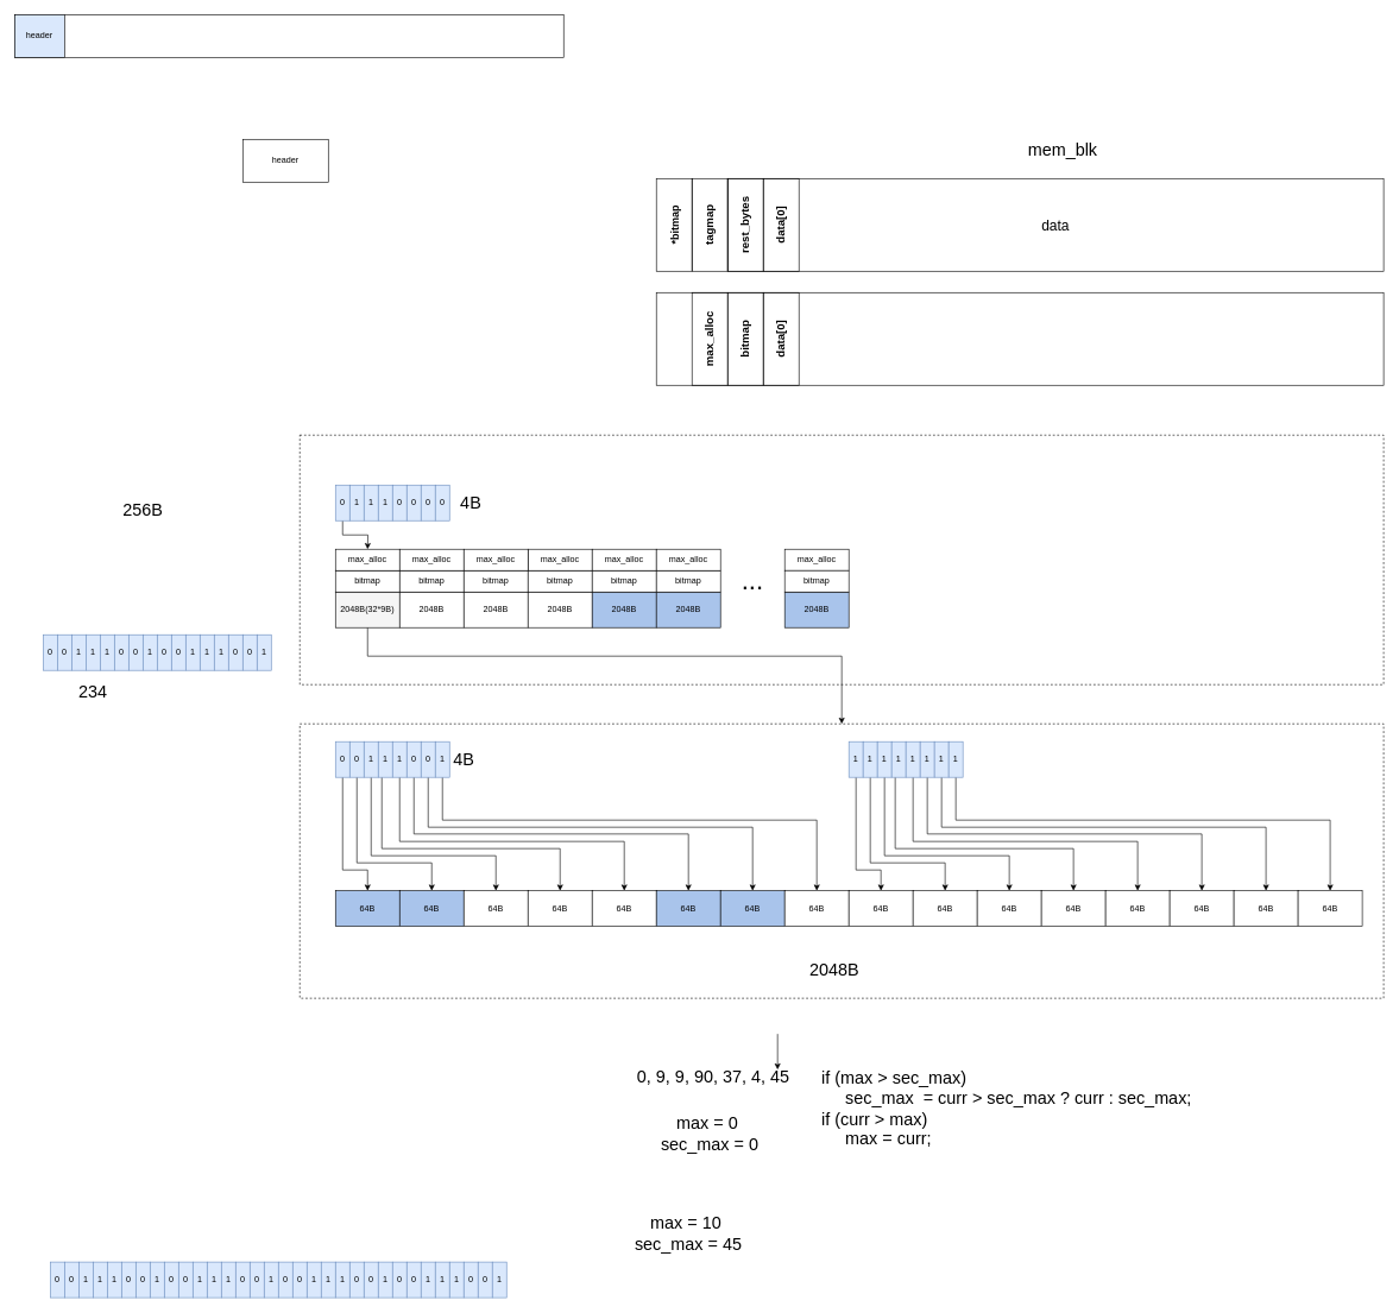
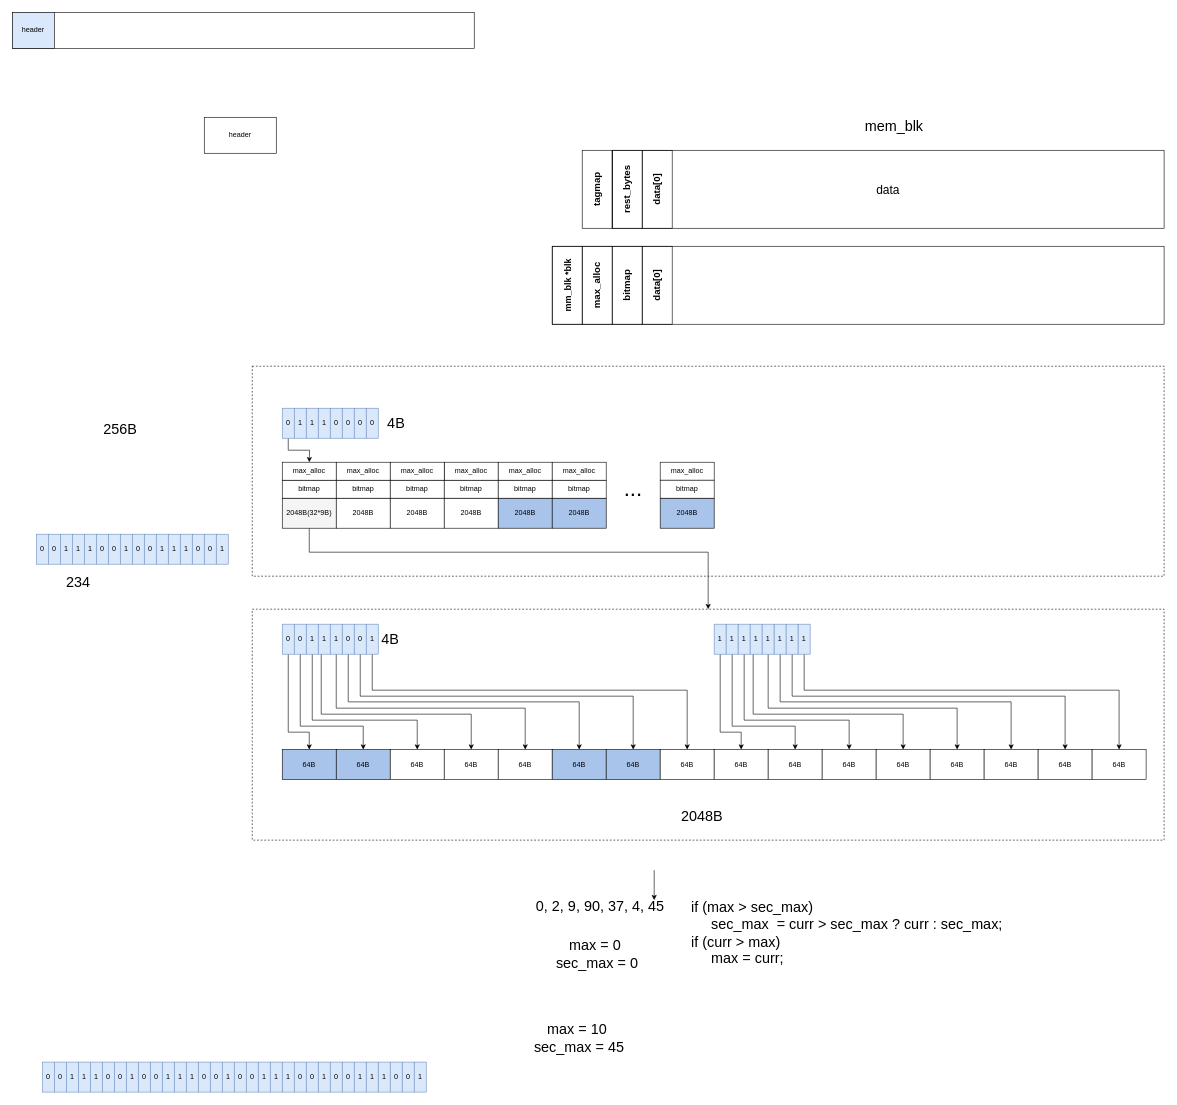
- <mxCell id="75" value="*bitmap" style="rounded=0;whiteSpace=wrap;html=1;fillColor=none;direction=west;horizontal=0;fontStyle=1;fontSize=15;" parent="1" vertex="1"><mxGeometry x="920" y="250" width="50" height="130" as="geometry" /></mxCell>
+ <mxCell id="71" value="mm_blk *blk" style="rounded=0;whiteSpace=wrap;html=1;fillColor=none;direction=west;horizontal=0;fontStyle=1;fontSize=15;" parent="1" vertex="1"><mxGeometry x="920" y="410" width="50" height="130" as="geometry" /></mxCell>
- <mxCell id="132" value="0, 9, 9, 90, 37, 4, 45" style="text;html=1;strokeColor=none;fillColor=none;align=center;verticalAlign=middle;whiteSpace=wrap;rounded=0;fontSize=24;" parent="1" vertex="1"><mxGeometry x="780" y="1500" width="440" height="20" as="geometry" /></mxCell>
+ <mxCell id="132" value="0, 2, 9, 90, 37, 4, 45" style="text;html=1;strokeColor=none;fillColor=none;align=center;verticalAlign=middle;whiteSpace=wrap;rounded=0;fontSize=24;" parent="1" vertex="1"><mxGeometry x="780" y="1500" width="440" height="20" as="geometry" /></mxCell>
